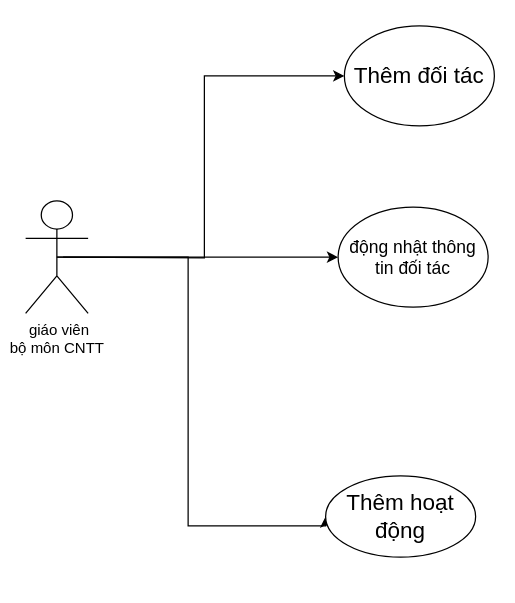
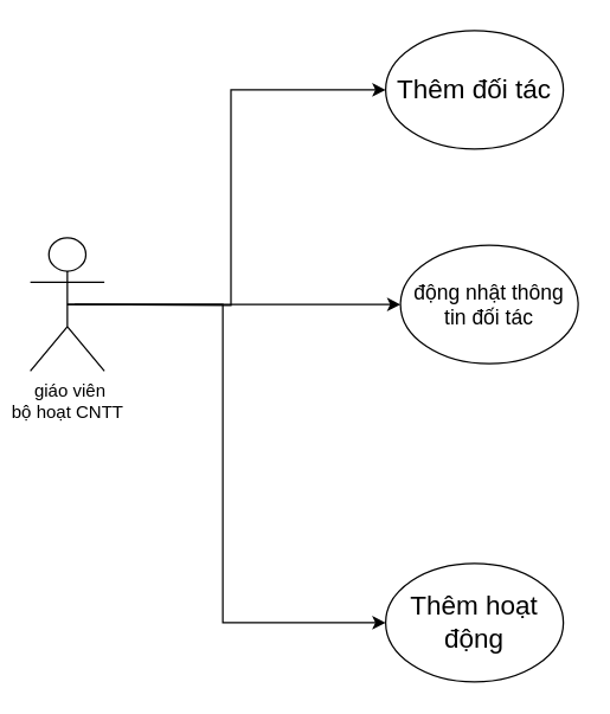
- <mxCell id="5" value="&lt;font style=&quot;font-size: 18px;&quot;&gt;Thêm đối tác&lt;/font&gt;" style="ellipse;whiteSpace=wrap;html=1;" parent="1" vertex="1"><mxGeometry x="275" y="20" width="120" height="80" as="geometry" /></mxCell>
+ <mxCell id="5" value="&lt;font style=&quot;font-size: 18px;&quot;&gt;Thêm đối tác&lt;/font&gt;" style="ellipse;whiteSpace=wrap;html=1;" parent="1" vertex="1"><mxGeometry x="260" y="20" width="120" height="80" as="geometry" /></mxCell>
- <mxCell id="4" value="&amp;nbsp;giáo viên&lt;br&gt;&amp;nbsp;bộ môn CNTT&amp;nbsp;" style="shape=umlActor;verticalLabelPosition=bottom;verticalAlign=top;html=1;outlineConnect=0;" parent="1" vertex="1"><mxGeometry x="20" y="160" width="50" height="90" as="geometry" /></mxCell>
+ <mxCell id="4" value="&amp;nbsp;giáo viên&lt;br&gt;&amp;nbsp;bộ hoạt CNTT&amp;nbsp;" style="shape=umlActor;verticalLabelPosition=bottom;verticalAlign=top;html=1;outlineConnect=0;" parent="1" vertex="1"><mxGeometry x="20" y="160" width="50" height="90" as="geometry" /></mxCell>
- <mxCell id="6" value="&lt;font style=&quot;font-size: 18px;&quot;&gt;Thêm hoạt động&lt;/font&gt;" style="ellipse;whiteSpace=wrap;html=1;" parent="1" vertex="1"><mxGeometry x="260" y="380" width="120" height="65" as="geometry" /></mxCell>
+ <mxCell id="6" value="&lt;font style=&quot;font-size: 18px;&quot;&gt;Thêm hoạt động&lt;/font&gt;" style="ellipse;whiteSpace=wrap;html=1;" parent="1" vertex="1"><mxGeometry x="260" y="380" width="120" height="80" as="geometry" /></mxCell>
